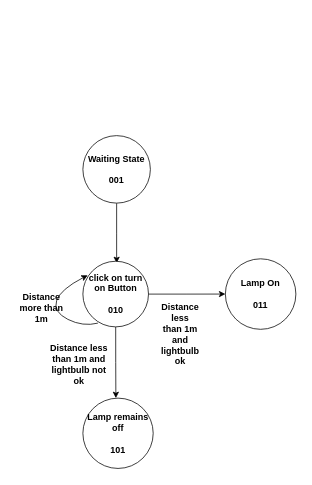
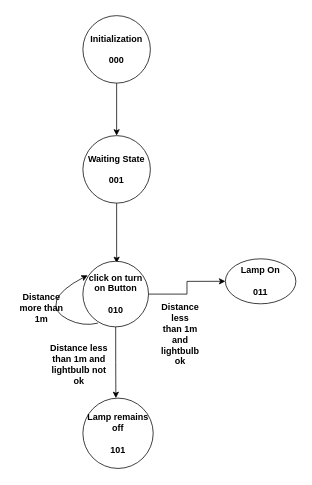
+ <mxCell id="3" value="&lt;b&gt;Initialization&lt;br&gt;&lt;br&gt;000&lt;/b&gt;" style="ellipse;whiteSpace=wrap;html=1;aspect=fixed;" vertex="1" parent="1"><mxGeometry x="110" y="20" width="90" height="90" as="geometry" /></mxCell>
+ <mxCell id="2" style="edgeStyle=orthogonalEdgeStyle;rounded=0;orthogonalLoop=1;jettySize=auto;html=1;entryX=0.5;entryY=0;entryDx=0;entryDy=0;" edge="1" parent="1" source="3" target="5"><mxGeometry relative="1" as="geometry"><mxPoint x="160" y="170" as="targetPoint" /><Array as="points" /></mxGeometry></mxCell>
- <mxCell id="11" value="&lt;b&gt;Lamp On&lt;br&gt;&lt;br&gt;011&lt;/b&gt;" style="ellipse;whiteSpace=wrap;html=1;aspect=fixed;" vertex="1" parent="1"><mxGeometry x="300" y="344.25" width="94" height="94" as="geometry" /></mxCell>
+ <mxCell id="11" value="&lt;b&gt;Lamp On&lt;br&gt;&lt;br&gt;011&lt;/b&gt;" style="ellipse;whiteSpace=wrap;html=1;aspect=fixed;" vertex="1" parent="1"><mxGeometry x="300" y="344.25" width="94" height="60" as="geometry" /></mxCell>
